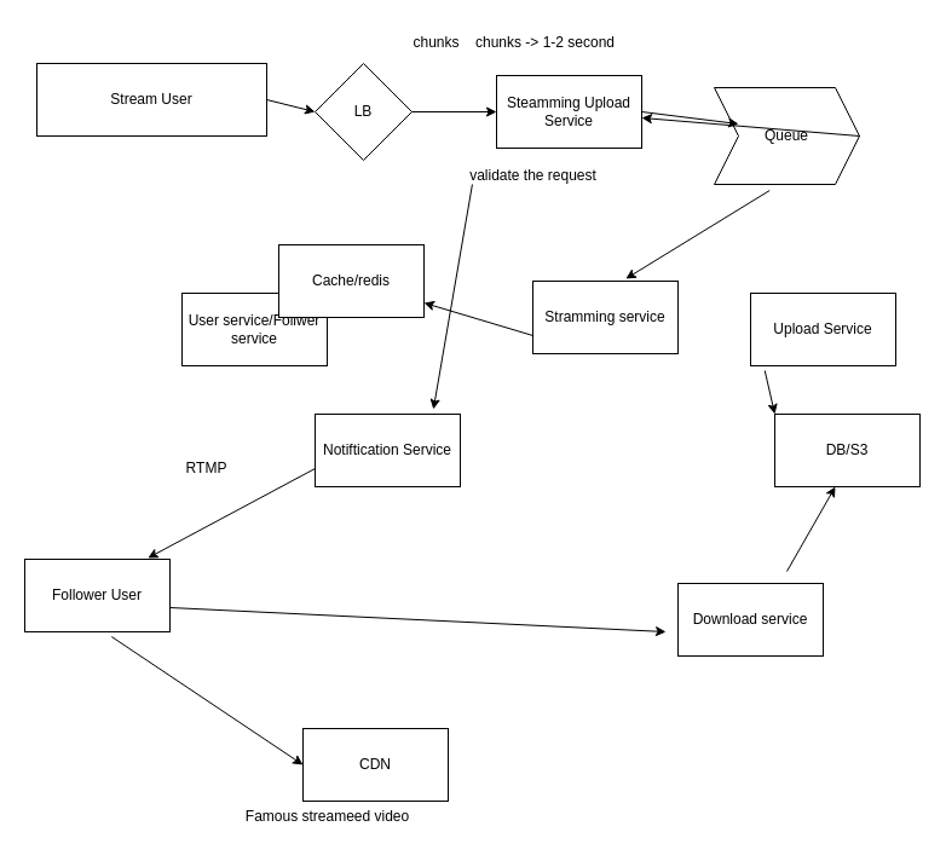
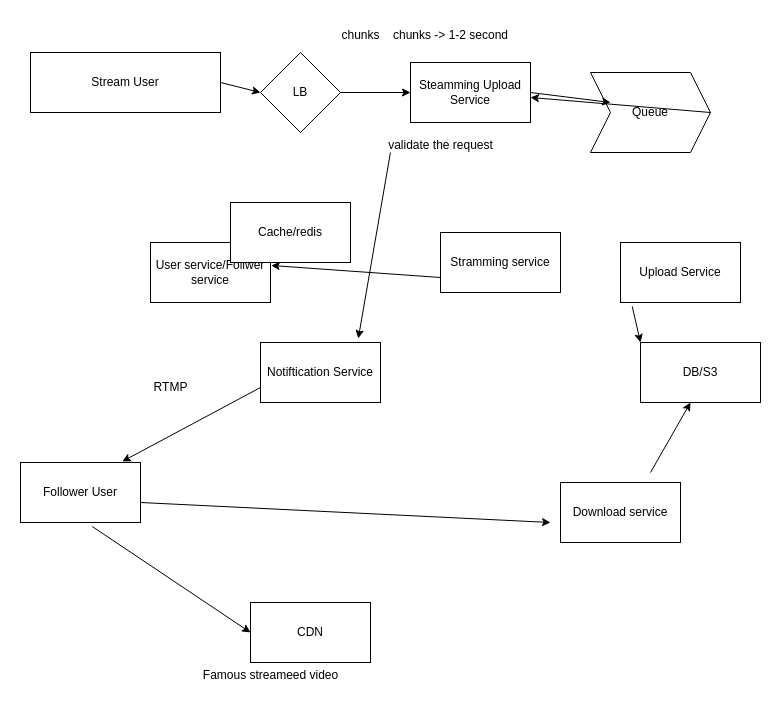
- <mxCell id="14" value="" style="endArrow=classic;html=1;rounded=0;exitX=0.381;exitY=1.063;exitDx=0;exitDy=0;exitPerimeter=0;entryX=0.64;entryY=-0.033;entryDx=0;entryDy=0;entryPerimeter=0;" edge="1" parent="1" source="8" target="13"><mxGeometry width="50" height="50" relative="1" as="geometry"><mxPoint x="470" y="212" as="sourcePoint" /><mxPoint x="520" y="162" as="targetPoint" /></mxGeometry></mxCell>
- <mxCell id="21" value="" style="endArrow=classic;html=1;rounded=0;exitX=0;exitY=0.75;exitDx=0;exitDy=0;" edge="1" parent="1" source="13" target="29"><mxGeometry width="50" height="50" relative="1" as="geometry"><mxPoint x="400" y="272" as="sourcePoint" /><mxPoint x="340" y="252" as="targetPoint" /></mxGeometry></mxCell>
+ <mxCell id="21" value="" style="endArrow=classic;html=1;rounded=0;entryX=1.006;entryY=0.383;entryDx=0;entryDy=0;entryPerimeter=0;exitX=0;exitY=0.75;exitDx=0;exitDy=0;" edge="1" parent="1" source="13" target="17"><mxGeometry width="50" height="50" relative="1" as="geometry"><mxPoint x="400" y="272" as="sourcePoint" /><mxPoint x="340" y="252" as="targetPoint" /></mxGeometry></mxCell>
